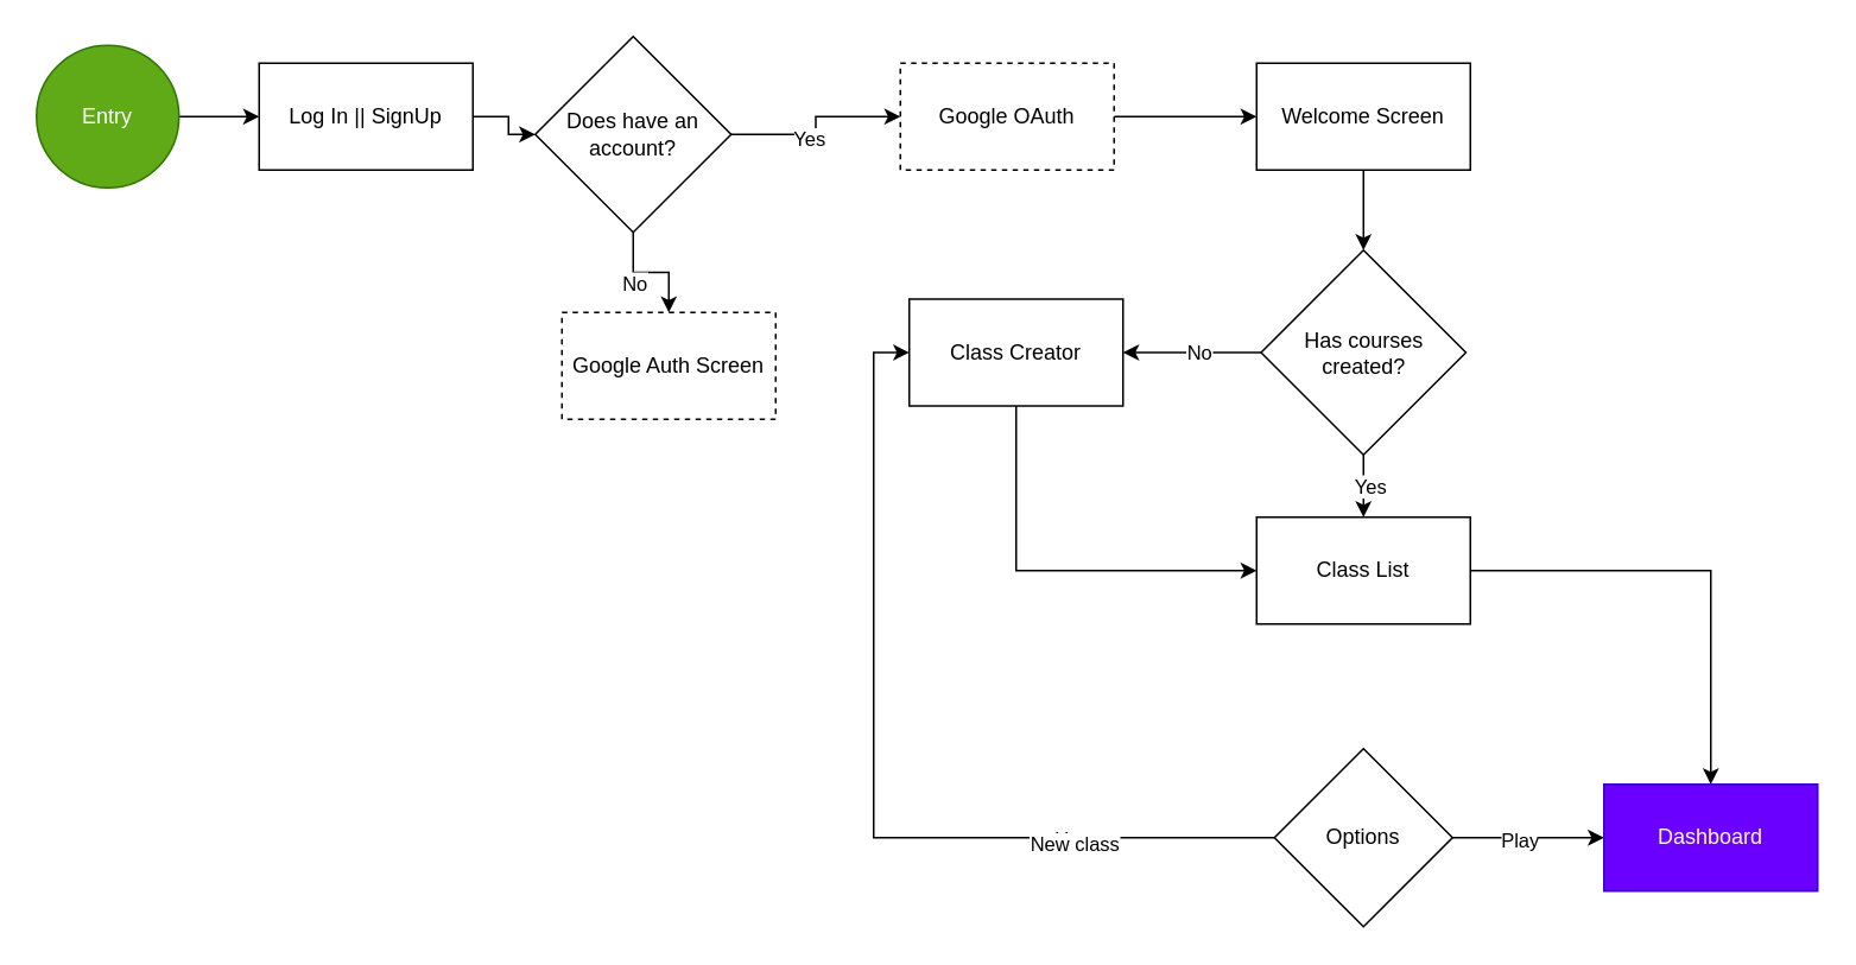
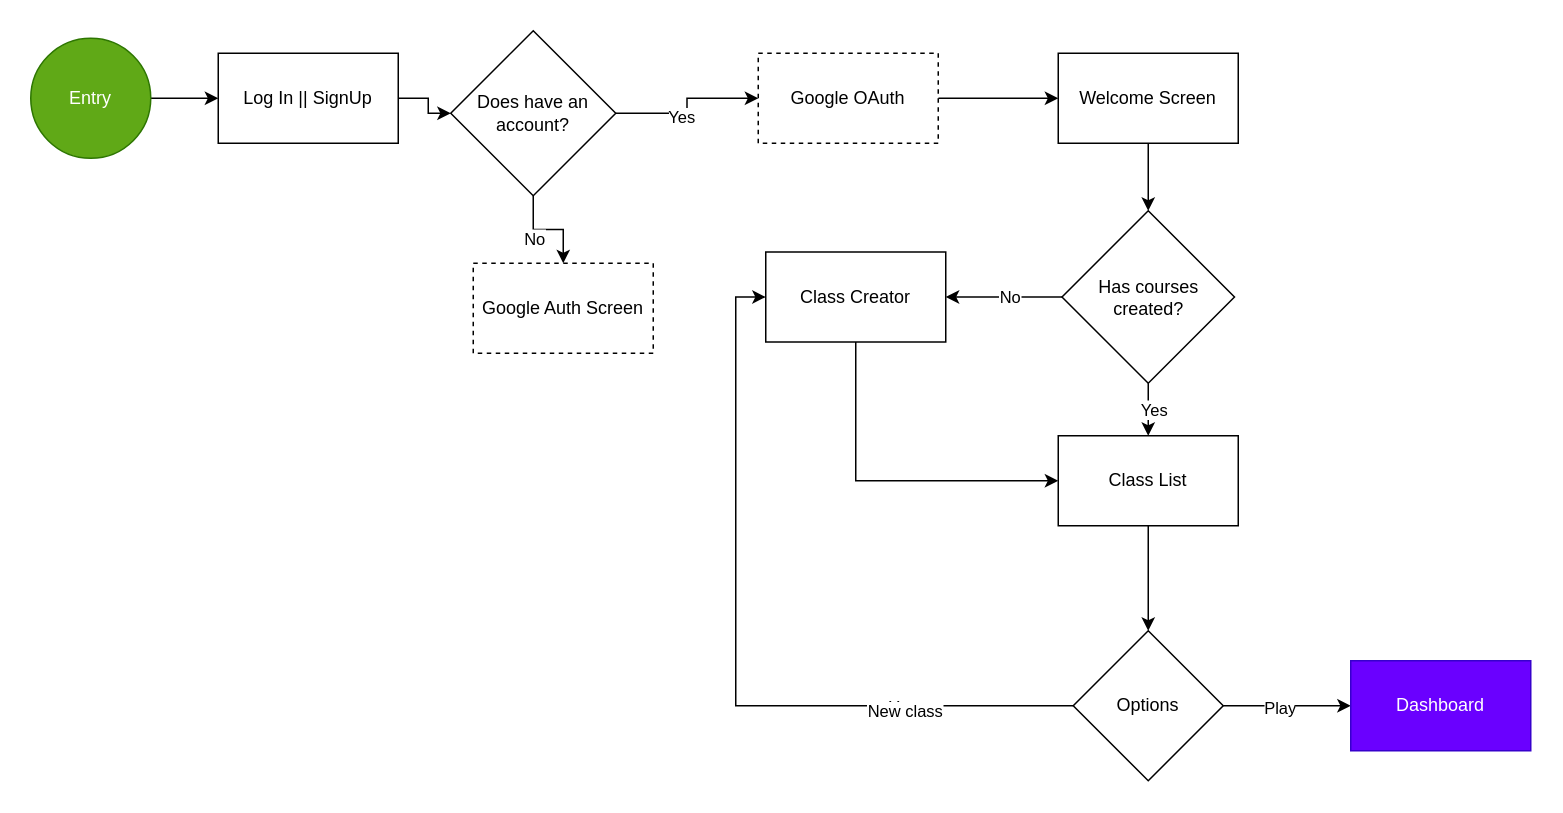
- <mxCell id="23" value="" style="edgeStyle=orthogonalEdgeStyle;rounded=0;orthogonalLoop=1;jettySize=auto;html=1;" edge="1" parent="1" source="24" target="31"><mxGeometry relative="1" as="geometry" /></mxCell>
+ <mxCell id="23" value="" style="edgeStyle=orthogonalEdgeStyle;rounded=0;orthogonalLoop=1;jettySize=auto;html=1;" edge="1" parent="1" source="24" target="30"><mxGeometry relative="1" as="geometry" /></mxCell>
